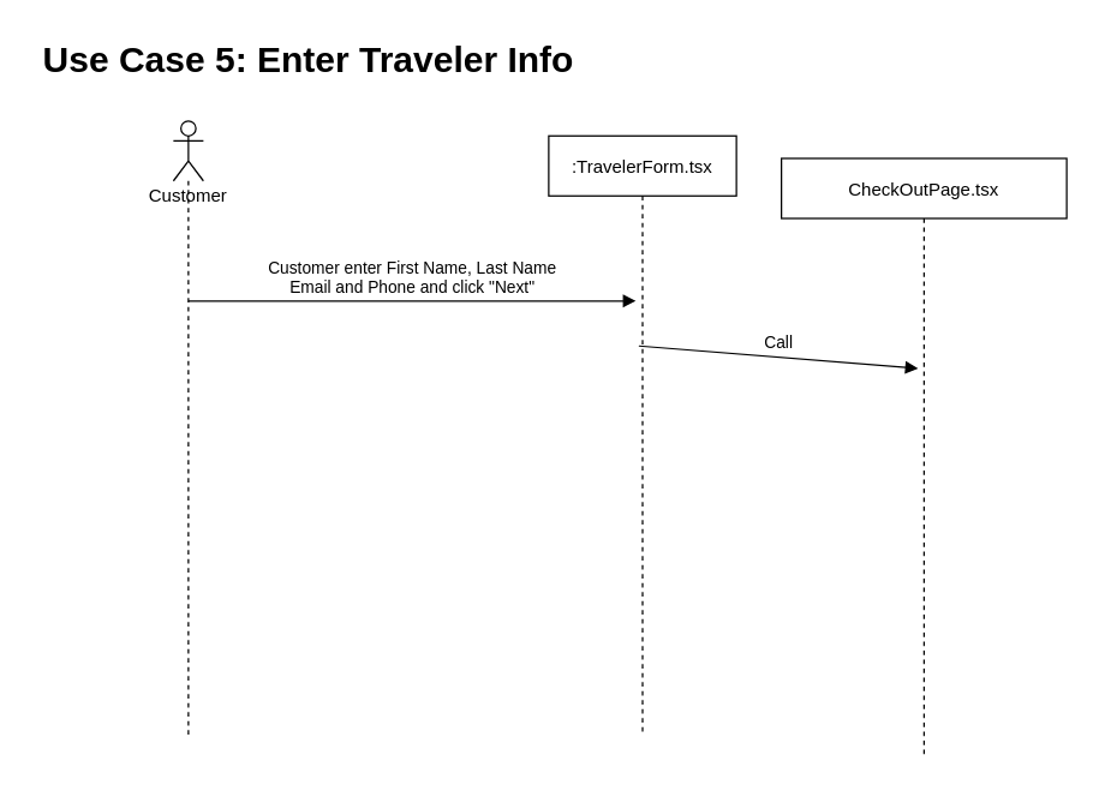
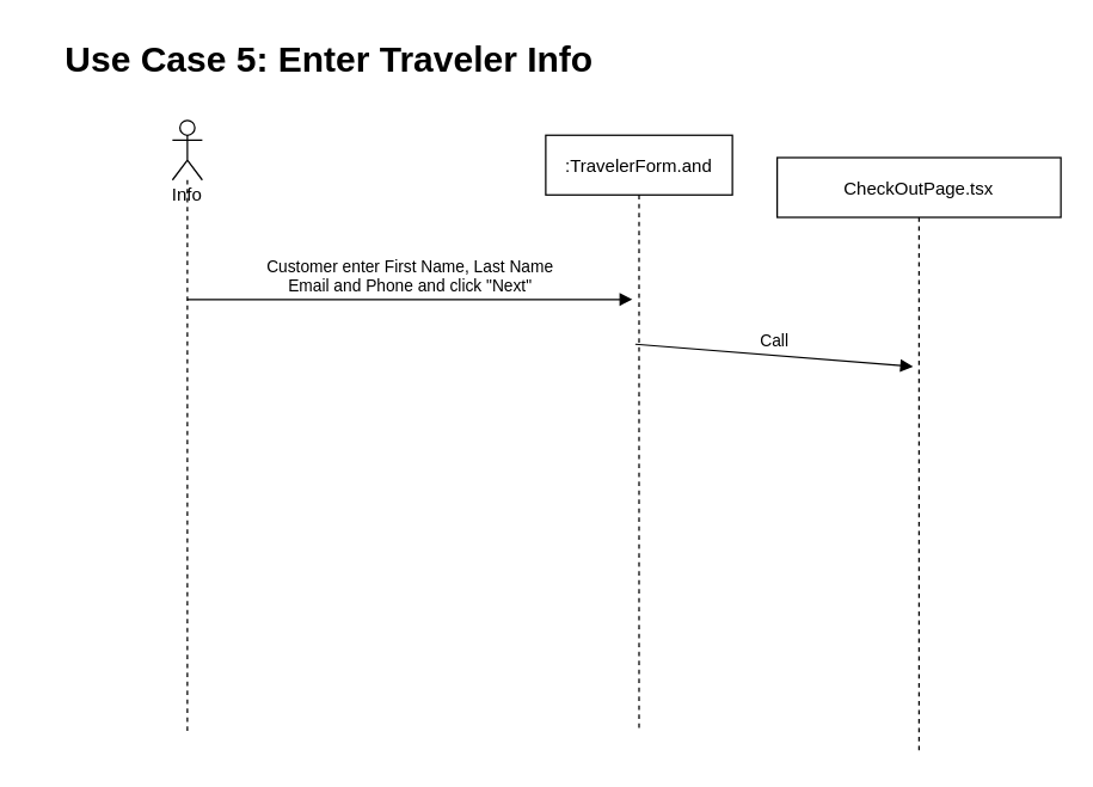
- <mxCell id="6" value="Use Case 5: Enter Traveler Info&amp;nbsp;" style="text;strokeColor=none;fillColor=none;html=1;fontSize=24;fontStyle=1;verticalAlign=middle;align=center;" vertex="1" parent="1"><mxGeometry x="5" y="20" width="405" height="40" as="geometry" /></mxCell>
+ <mxCell id="6" value="Use Case 5: Enter Traveler Info&amp;nbsp;" style="text;strokeColor=none;fillColor=none;html=1;fontSize=24;fontStyle=1;verticalAlign=middle;align=center;" vertex="1" parent="1"><mxGeometry y="20" width="405" height="40" as="geometry" x="20" /></mxCell>
- <mxCell id="2" value=":TravelerForm.tsx" style="shape=umlLifeline;perimeter=lifelinePerimeter;container=1;collapsible=0;recursiveResize=0;rounded=0;shadow=0;strokeWidth=1;" vertex="1" parent="1"><mxGeometry x="365" y="90" width="125" height="400" as="geometry" /></mxCell>
+ <mxCell id="2" value=":TravelerForm.and" style="shape=umlLifeline;perimeter=lifelinePerimeter;container=1;collapsible=0;recursiveResize=0;rounded=0;shadow=0;strokeWidth=1;" vertex="1" parent="1"><mxGeometry x="365" y="90" width="125" height="400" as="geometry" /></mxCell>
- <mxCell id="4" value="Customer" style="shape=umlLifeline;participant=umlActor;perimeter=lifelinePerimeter;whiteSpace=wrap;html=1;container=1;collapsible=0;recursiveResize=0;verticalAlign=top;spacingTop=36;outlineConnect=0;" vertex="1" parent="1"><mxGeometry x="115" y="80" width="20" height="410" as="geometry" /></mxCell>
+ <mxCell id="4" value="Info" style="shape=umlLifeline;participant=umlActor;perimeter=lifelinePerimeter;whiteSpace=wrap;html=1;container=1;collapsible=0;recursiveResize=0;verticalAlign=top;spacingTop=36;outlineConnect=0;" vertex="1" parent="1"><mxGeometry x="115" y="80" width="20" height="410" as="geometry" /></mxCell>
